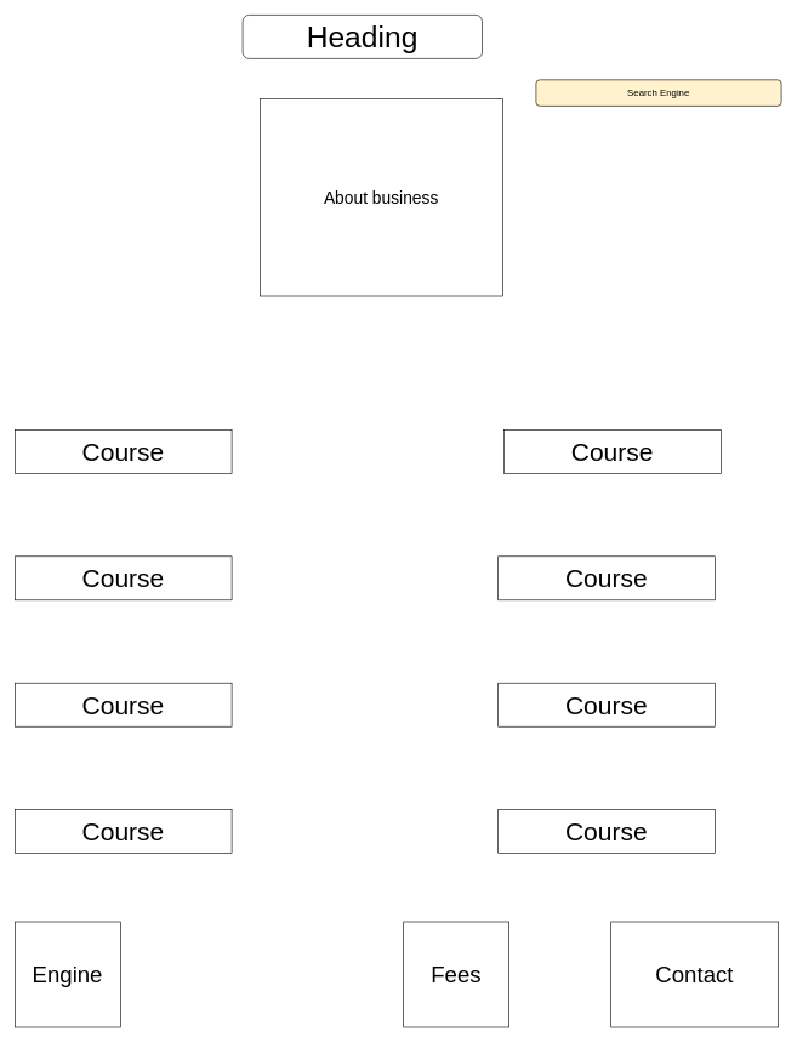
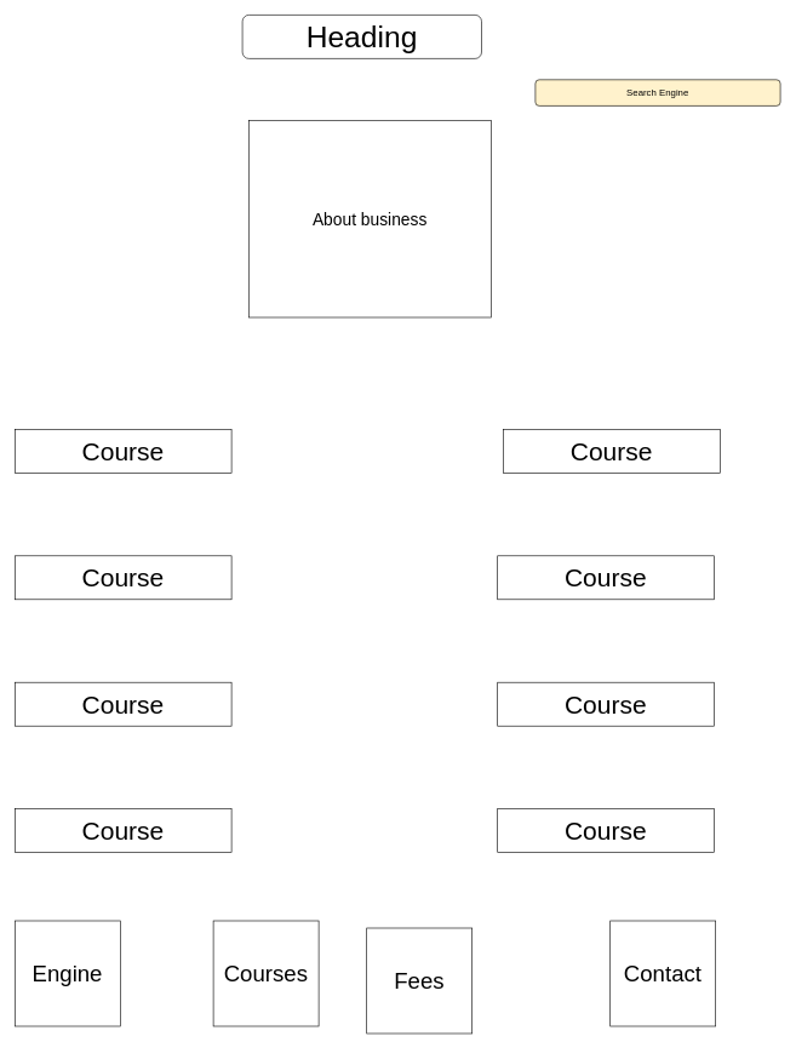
- <mxCell id="4" value="&lt;font style=&quot;font-size: 23px;&quot;&gt;About business&lt;/font&gt;" style="rounded=0;whiteSpace=wrap;html=1;" parent="1" vertex="1"><mxGeometry x="357" y="135" width="333" height="271" as="geometry" /></mxCell>
+ <mxCell id="4" value="&lt;font style=&quot;font-size: 23px;&quot;&gt;About business&lt;/font&gt;" style="rounded=0;whiteSpace=wrap;html=1;" parent="1" vertex="1"><mxGeometry x="342" y="165" width="333" height="271" as="geometry" /></mxCell>
+ <mxCell id="13" value="&lt;font style=&quot;font-size: 31px;&quot;&gt;Courses&lt;/font&gt;" style="whiteSpace=wrap;html=1;aspect=fixed;" parent="1" vertex="1"><mxGeometry x="293" y="1266" width="145" height="145" as="geometry" /></mxCell>
- <mxCell id="14" value="&lt;font style=&quot;font-size: 31px;&quot;&gt;Fees&lt;/font&gt;" style="whiteSpace=wrap;html=1;aspect=fixed;" parent="1" vertex="1"><mxGeometry x="554" y="1266" width="145" height="145" as="geometry" /></mxCell>
+ <mxCell id="14" value="&lt;font style=&quot;font-size: 31px;&quot;&gt;Fees&lt;/font&gt;" style="whiteSpace=wrap;html=1;aspect=fixed;" parent="1" vertex="1"><mxGeometry x="504" y="1276" width="145" height="145" as="geometry" /></mxCell>
- <mxCell id="15" value="&lt;font style=&quot;font-size: 31px;&quot;&gt;Contact&lt;/font&gt;" style="whiteSpace=wrap;html=1;aspect=fixed;" parent="1" vertex="1"><mxGeometry x="839" y="1266" width="230" height="145" as="geometry" /></mxCell>
+ <mxCell id="15" value="&lt;font style=&quot;font-size: 31px;&quot;&gt;Contact&lt;/font&gt;" style="whiteSpace=wrap;html=1;aspect=fixed;" parent="1" vertex="1"><mxGeometry x="839" y="1266" width="145" height="145" as="geometry" /></mxCell>
